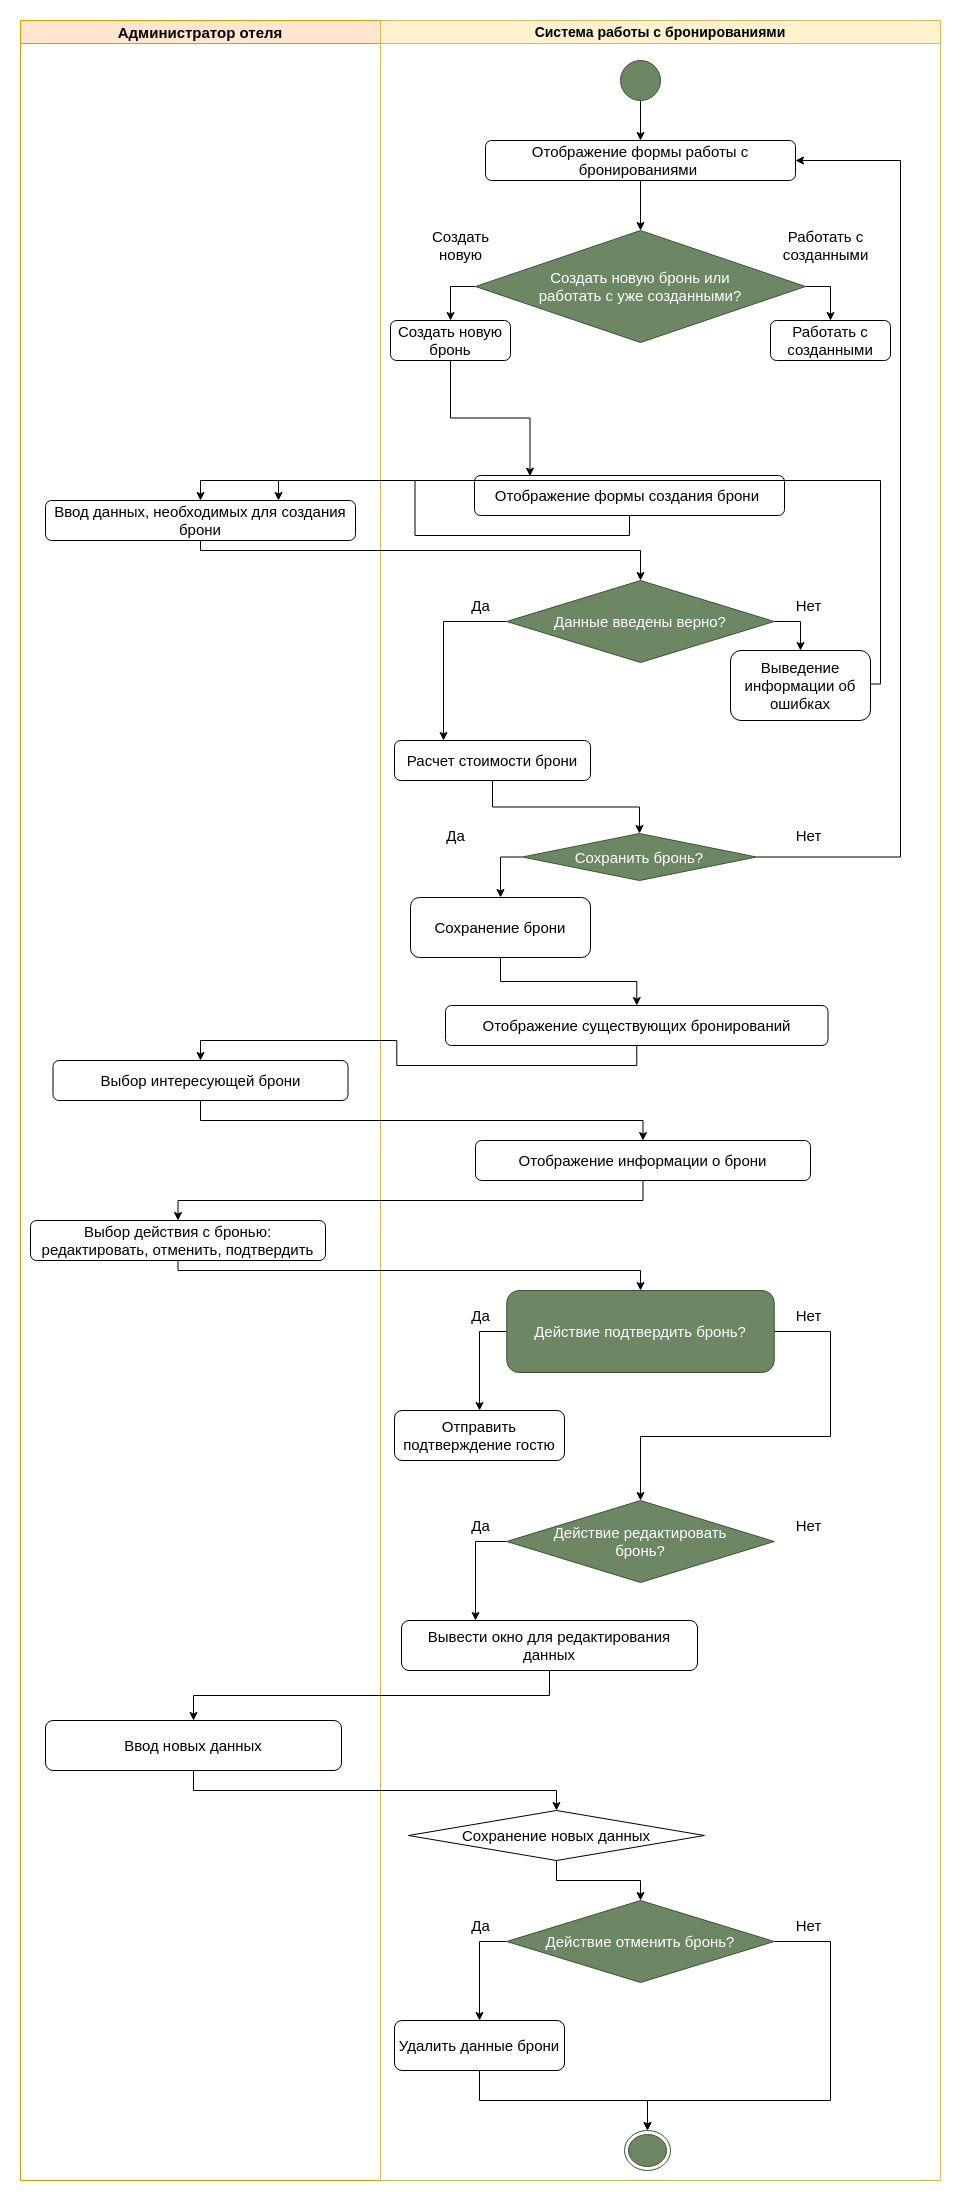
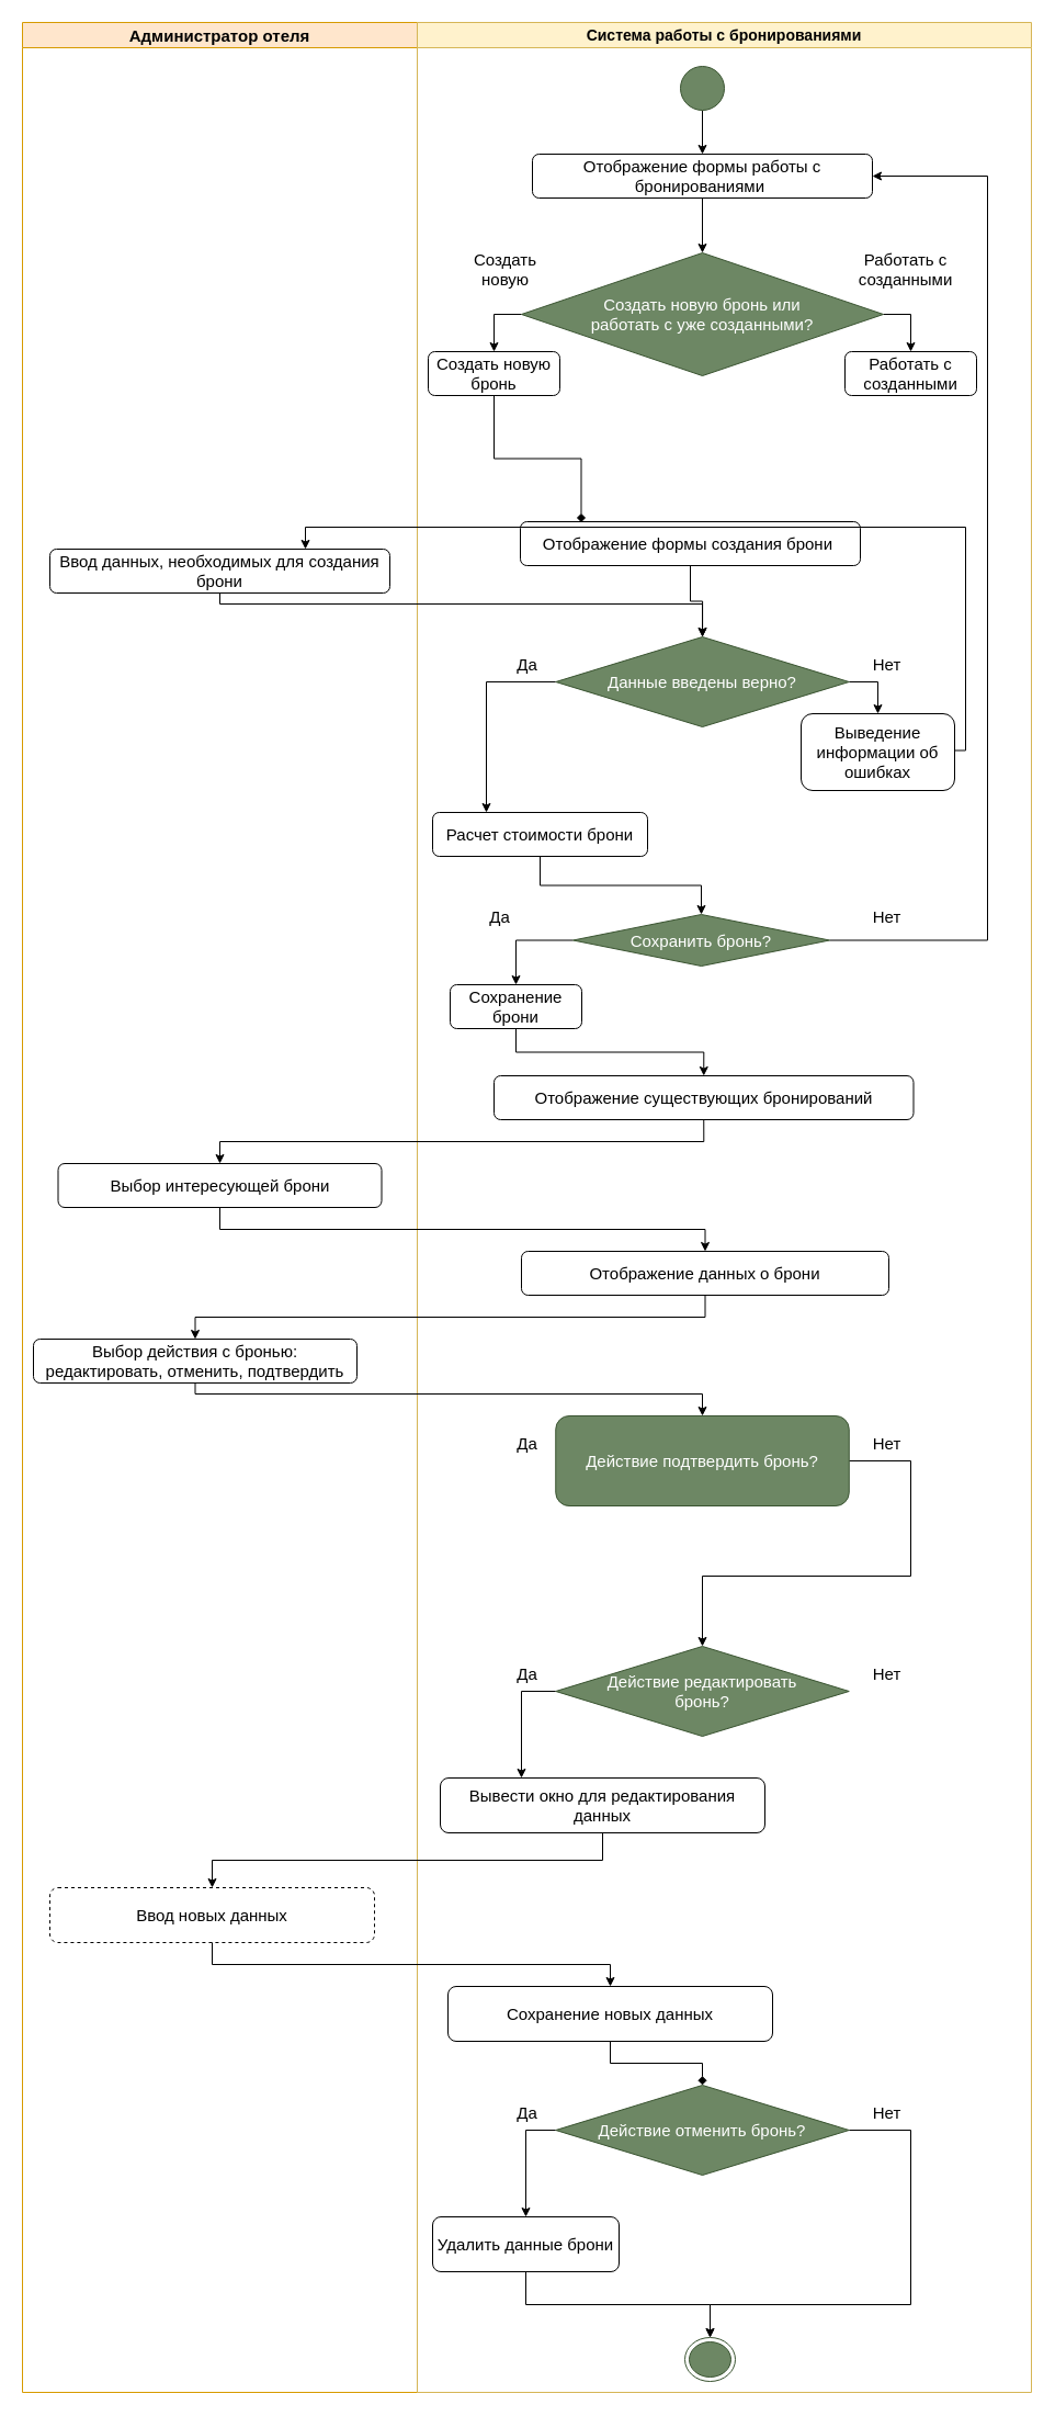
- <mxCell id="31" style="edgeStyle=orthogonalEdgeStyle;rounded=0;orthogonalLoop=1;jettySize=auto;html=1;exitX=0.5;exitY=1;exitDx=0;exitDy=0;entryX=0.179;entryY=0.017;entryDx=0;entryDy=0;entryPerimeter=0;" parent="7" source="17" target="19" edge="1"><mxGeometry relative="1" as="geometry" /></mxCell>
+ <mxCell id="31" style="edgeStyle=orthogonalEdgeStyle;rounded=0;orthogonalLoop=1;jettySize=auto;html=1;exitX=0.5;exitY=1;exitDx=0;exitDy=0;entryX=0.179;entryY=0.017;entryDx=0;entryDy=0;entryPerimeter=0;endArrow=diamond;" parent="7" source="17" target="19" edge="1"><mxGeometry relative="1" as="geometry" /></mxCell>
- <mxCell id="60" style="edgeStyle=orthogonalEdgeStyle;rounded=0;orthogonalLoop=1;jettySize=auto;html=1;exitX=0.5;exitY=1;exitDx=0;exitDy=0;entryX=0.5;entryY=0;entryDx=0;entryDy=0;" parent="1" source="19" target="3" edge="1"><mxGeometry relative="1" as="geometry" /></mxCell>
+ <mxCell id="60" style="edgeStyle=orthogonalEdgeStyle;rounded=0;orthogonalLoop=1;jettySize=auto;html=1;exitX=0.5;exitY=1;exitDx=0;exitDy=0;" parent="1" source="19" target="34" edge="1"><mxGeometry relative="1" as="geometry" /></mxCell>
- <mxCell id="28" value="Сохранение брони" style="rounded=1;whiteSpace=wrap;html=1;fontSize=15;" parent="7" vertex="1"><mxGeometry x="30" y="877" width="180" height="60" as="geometry" /></mxCell>
+ <mxCell id="28" value="Сохранение брони" style="rounded=1;whiteSpace=wrap;html=1;fontSize=15;" parent="7" vertex="1"><mxGeometry x="30" y="877" width="120" height="40" as="geometry" /></mxCell>
- <mxCell id="29" value="Отображение существующих бронирований" style="rounded=1;whiteSpace=wrap;html=1;fontSize=15;" parent="7" vertex="1"><mxGeometry x="65" y="985" width="382.5" height="40" as="geometry" /></mxCell>
+ <mxCell id="29" value="Отображение существующих бронирований" style="rounded=1;whiteSpace=wrap;html=1;fontSize=15;" parent="7" vertex="1"><mxGeometry x="70" y="960" width="382.5" height="40" as="geometry" /></mxCell>
- <mxCell id="30" value="Отображение информации о брони" style="rounded=1;whiteSpace=wrap;html=1;fontSize=15;" parent="7" vertex="1"><mxGeometry x="95" y="1120" width="335" height="40" as="geometry" /></mxCell>
+ <mxCell id="30" value="Отображение данных о брони" style="rounded=1;whiteSpace=wrap;html=1;fontSize=15;" parent="7" vertex="1"><mxGeometry x="95" y="1120" width="335" height="40" as="geometry" /></mxCell>
- <mxCell id="39" style="edgeStyle=orthogonalEdgeStyle;rounded=0;orthogonalLoop=1;jettySize=auto;html=1;exitX=0;exitY=0.5;exitDx=0;exitDy=0;" parent="7" source="41" target="44" edge="1"><mxGeometry relative="1" as="geometry" /></mxCell>
- <mxCell id="44" value="Отправить подтверждение гостю" style="rounded=1;whiteSpace=wrap;html=1;fontSize=15;" parent="7" vertex="1"><mxGeometry x="14" y="1390" width="170" height="50" as="geometry" /></mxCell>
- <mxCell id="6" value="Ввод новых данных" style="rounded=1;whiteSpace=wrap;html=1;fontSize=15;" parent="2" vertex="1"><mxGeometry x="25" y="1700" width="296" height="50" as="geometry" /></mxCell>
+ <mxCell id="6" value="Ввод новых данных" style="rounded=1;whiteSpace=wrap;html=1;fontSize=15;dashed=1;" parent="2" vertex="1"><mxGeometry x="25" y="1700" width="296" height="50" as="geometry" /></mxCell>
- <mxCell id="51" value="Сохранение новых данных" style="rhombus;whiteSpace=wrap;html=1;fontSize=15;" parent="7" vertex="1"><mxGeometry x="28" y="1790" width="296" height="50" as="geometry" /></mxCell>
+ <mxCell id="51" value="Сохранение новых данных" style="rounded=1;whiteSpace=wrap;html=1;fontSize=15;" parent="7" vertex="1"><mxGeometry x="28" y="1790" width="296" height="50" as="geometry" /></mxCell>
- <mxCell id="50" style="edgeStyle=orthogonalEdgeStyle;rounded=0;orthogonalLoop=1;jettySize=auto;html=1;exitX=0.5;exitY=1;exitDx=0;exitDy=0;entryX=0.5;entryY=0;entryDx=0;entryDy=0;" parent="7" source="51" target="54" edge="1"><mxGeometry relative="1" as="geometry" /></mxCell>
+ <mxCell id="50" style="edgeStyle=orthogonalEdgeStyle;rounded=0;orthogonalLoop=1;jettySize=auto;html=1;exitX=0.5;exitY=1;exitDx=0;exitDy=0;entryX=0.5;entryY=0;entryDx=0;entryDy=0;endArrow=diamond;" parent="7" source="51" target="54" edge="1"><mxGeometry relative="1" as="geometry" /></mxCell>
